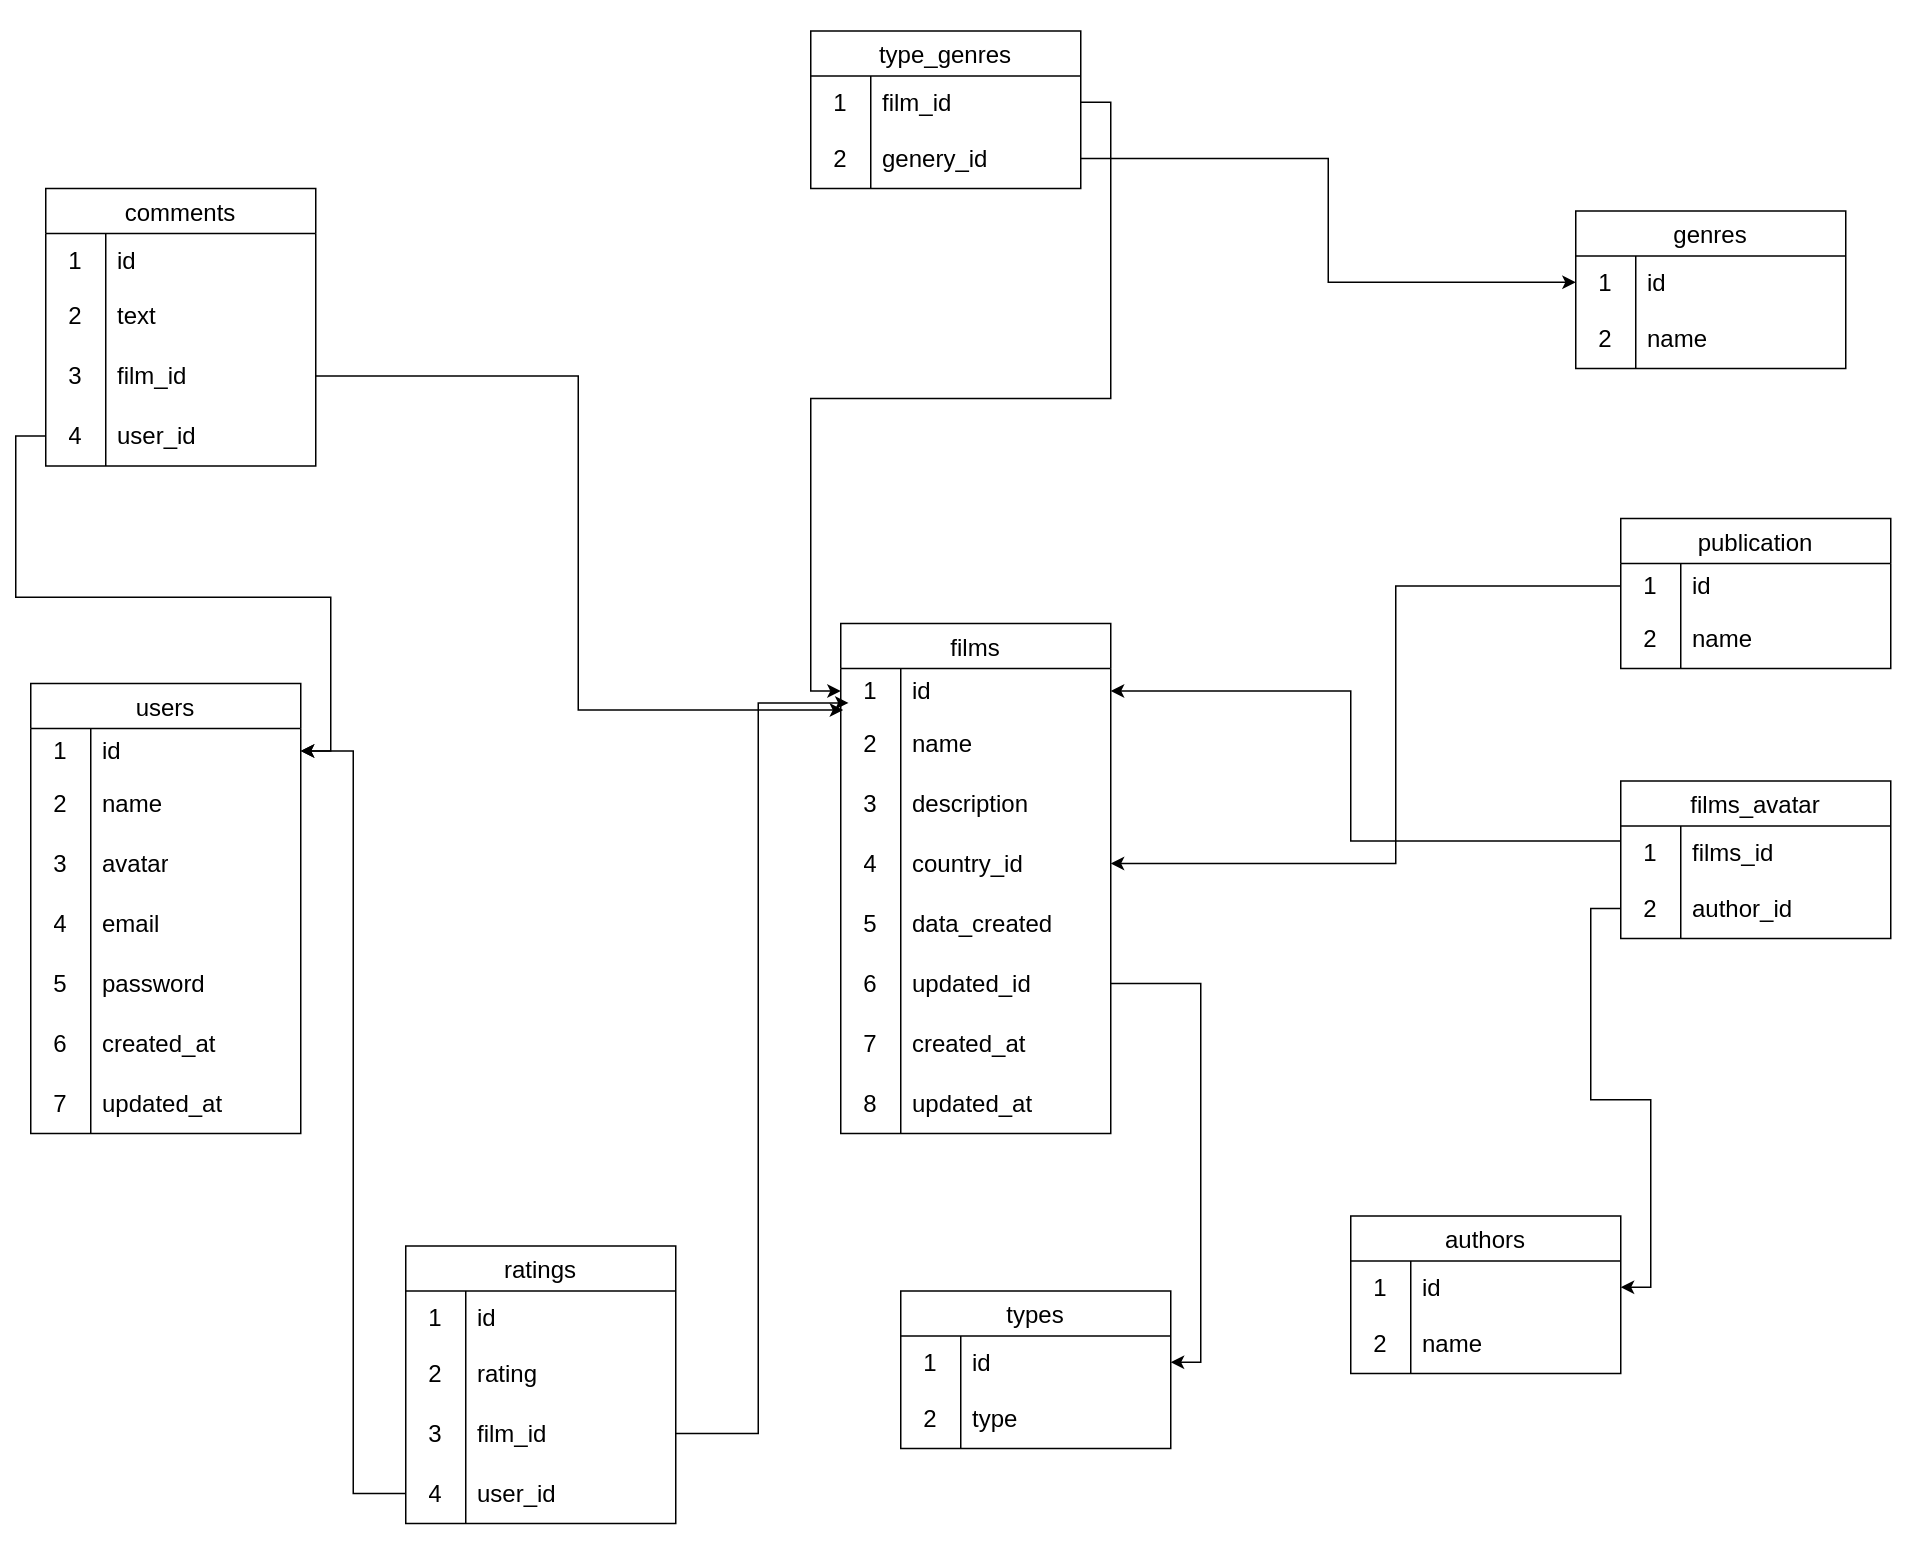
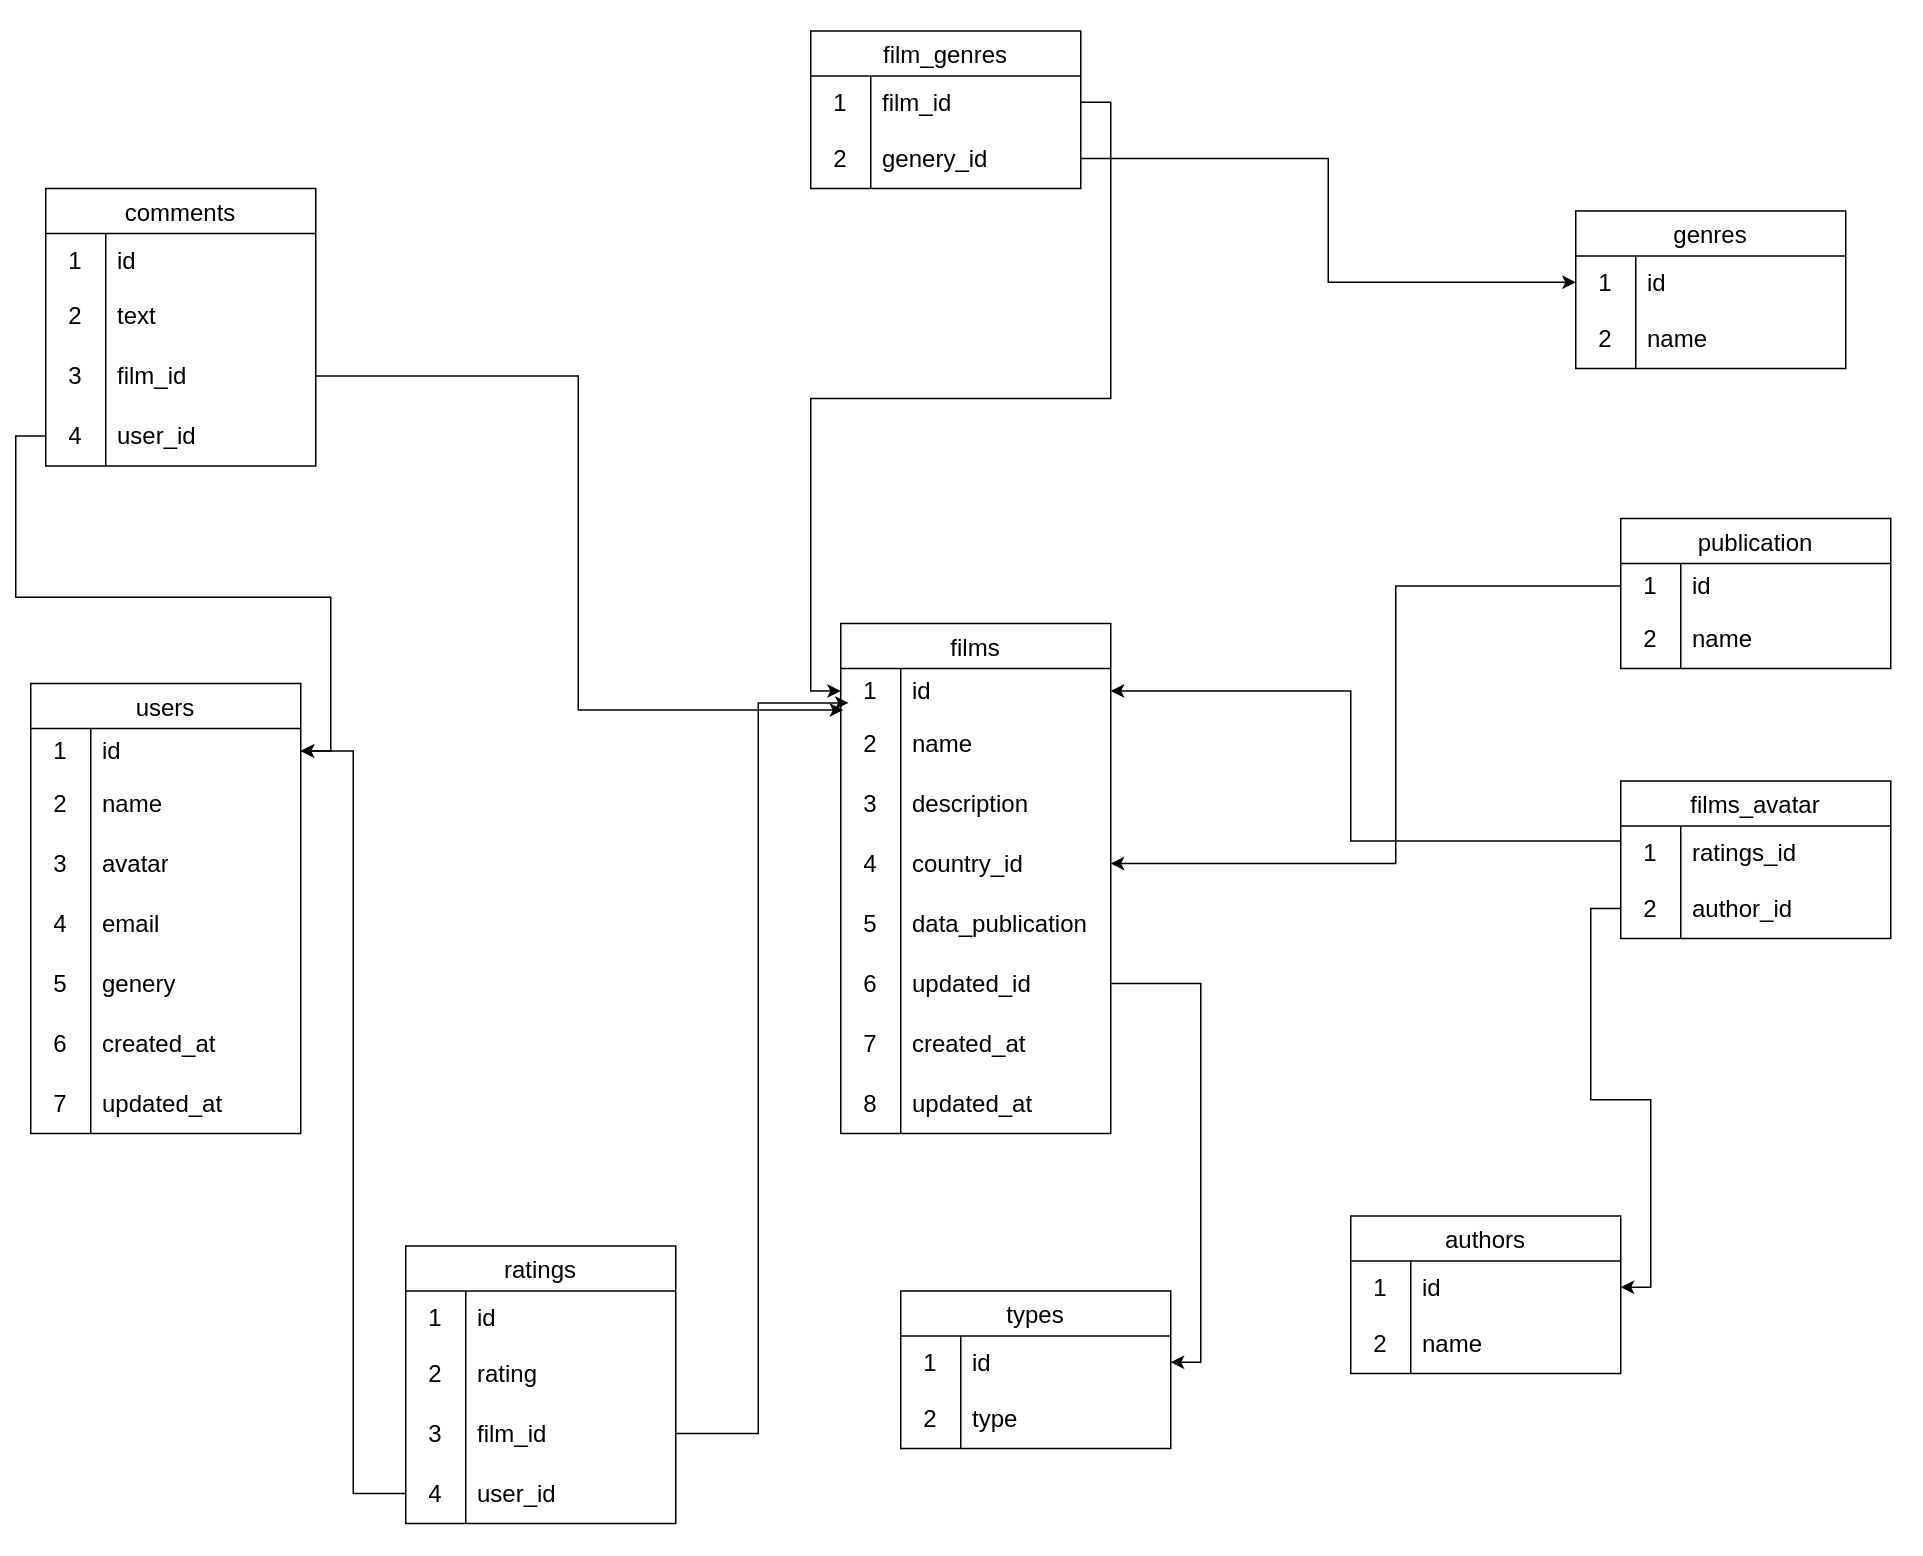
- <mxCell id="90" value="type_genres" style="shape=table;startSize=30;container=1;collapsible=0;childLayout=tableLayout;fixedRows=1;rowLines=0;fontStyle=0;strokeColor=default;fontSize=16;" parent="1" vertex="1"><mxGeometry x="540" y="20" width="180" height="105" as="geometry" /></mxCell>
+ <mxCell id="90" value="film_genres" style="shape=table;startSize=30;container=1;collapsible=0;childLayout=tableLayout;fixedRows=1;rowLines=0;fontStyle=0;strokeColor=default;fontSize=16;" parent="1" vertex="1"><mxGeometry x="540" y="20" width="180" height="105" as="geometry" /></mxCell>
- <mxCell id="72" value="films_id" style="shape=partialRectangle;html=1;whiteSpace=wrap;connectable=0;fillColor=none;top=0;left=0;bottom=0;right=0;align=left;spacingLeft=6;overflow=hidden;strokeColor=inherit;fontSize=16;" parent="70" vertex="1"><mxGeometry x="40" width="140" height="35" as="geometry"><mxRectangle width="140" height="35" as="alternateBounds" /></mxGeometry></mxCell>
+ <mxCell id="72" value="ratings_id" style="shape=partialRectangle;html=1;whiteSpace=wrap;connectable=0;fillColor=none;top=0;left=0;bottom=0;right=0;align=left;spacingLeft=6;overflow=hidden;strokeColor=inherit;fontSize=16;" parent="70" vertex="1"><mxGeometry x="40" width="140" height="35" as="geometry"><mxRectangle width="140" height="35" as="alternateBounds" /></mxGeometry></mxCell>
- <mxCell id="17" value="data_&lt;span style=&quot;color: light-dark(rgb(0, 0, 0), rgb(255, 255, 255)); background-color: transparent;&quot;&gt;created&lt;/span&gt;" style="shape=partialRectangle;html=1;whiteSpace=wrap;connectable=0;fillColor=none;top=0;left=0;bottom=0;right=0;align=left;spacingLeft=6;overflow=hidden;strokeColor=inherit;fontSize=16;" parent="15" vertex="1"><mxGeometry x="40" width="140" height="40" as="geometry"><mxRectangle width="140" height="40" as="alternateBounds" /></mxGeometry></mxCell>
+ <mxCell id="17" value="data_&lt;span style=&quot;color: light-dark(rgb(0, 0, 0), rgb(255, 255, 255)); background-color: transparent;&quot;&gt;publication&lt;/span&gt;" style="shape=partialRectangle;html=1;whiteSpace=wrap;connectable=0;fillColor=none;top=0;left=0;bottom=0;right=0;align=left;spacingLeft=6;overflow=hidden;strokeColor=inherit;fontSize=16;" parent="15" vertex="1"><mxGeometry x="40" width="140" height="40" as="geometry"><mxRectangle width="140" height="40" as="alternateBounds" /></mxGeometry></mxCell>
- <mxCell id="42" value="password" style="shape=partialRectangle;html=1;whiteSpace=wrap;connectable=0;fillColor=none;top=0;left=0;bottom=0;right=0;align=left;spacingLeft=6;overflow=hidden;strokeColor=inherit;fontSize=16;" parent="40" vertex="1"><mxGeometry x="40" width="140" height="40" as="geometry"><mxRectangle width="140" height="40" as="alternateBounds" /></mxGeometry></mxCell>
+ <mxCell id="42" value="genery" style="shape=partialRectangle;html=1;whiteSpace=wrap;connectable=0;fillColor=none;top=0;left=0;bottom=0;right=0;align=left;spacingLeft=6;overflow=hidden;strokeColor=inherit;fontSize=16;" parent="40" vertex="1"><mxGeometry x="40" width="140" height="40" as="geometry"><mxRectangle width="140" height="40" as="alternateBounds" /></mxGeometry></mxCell>
